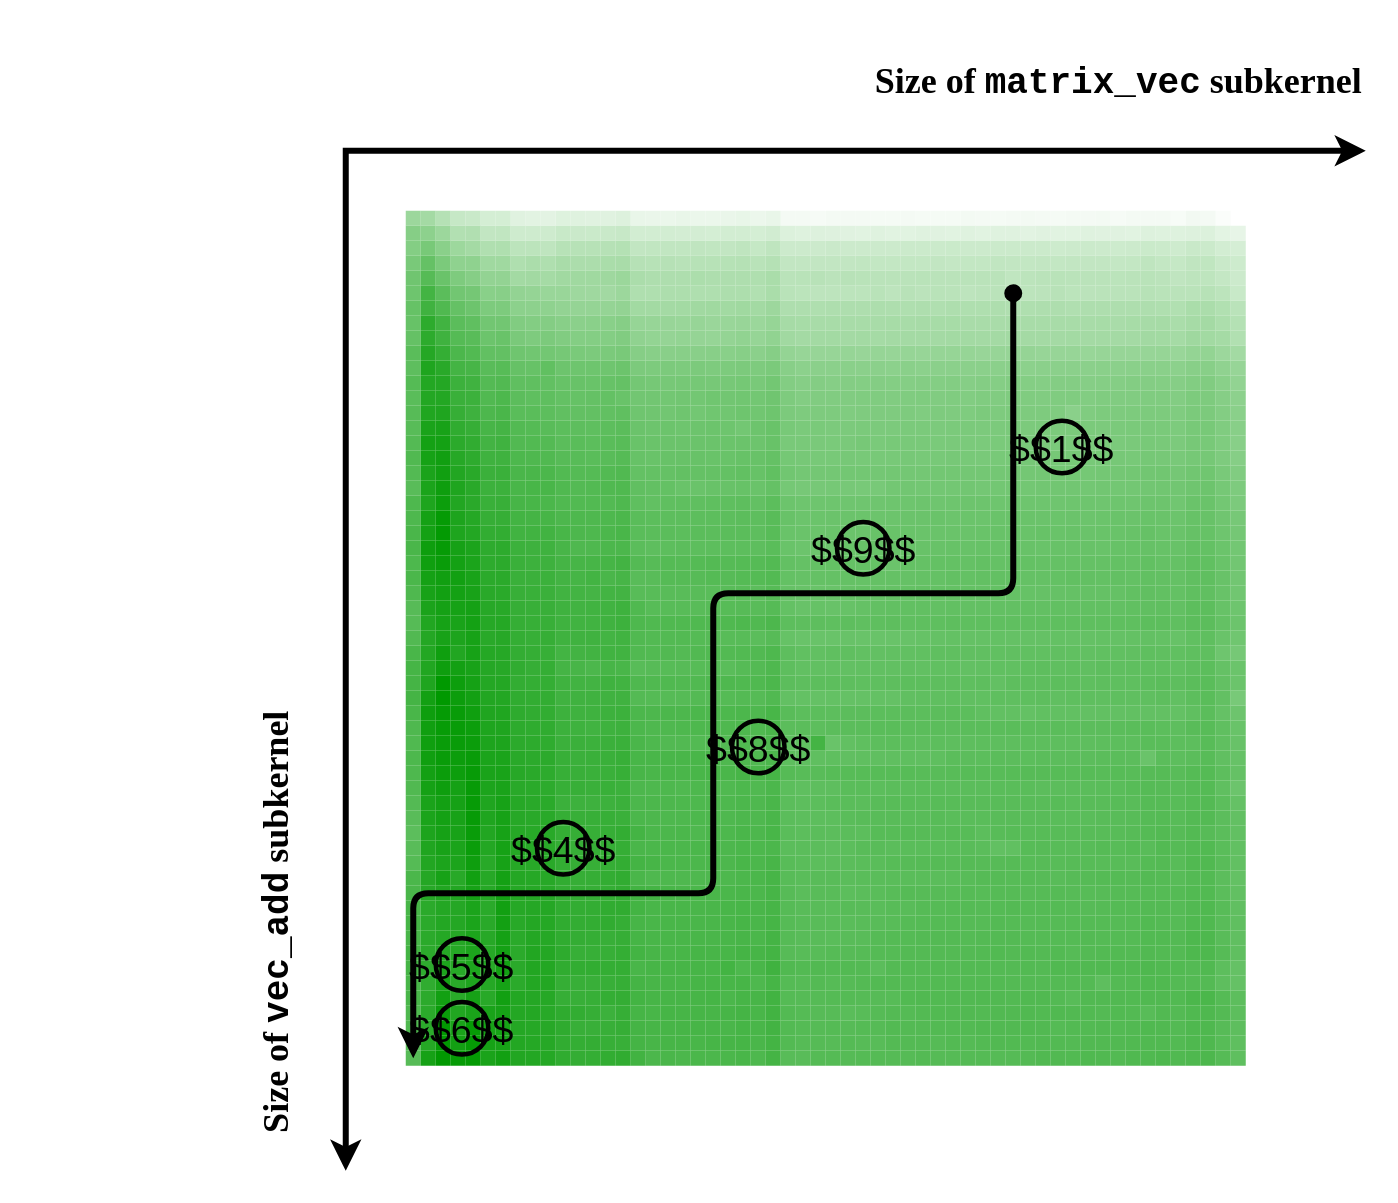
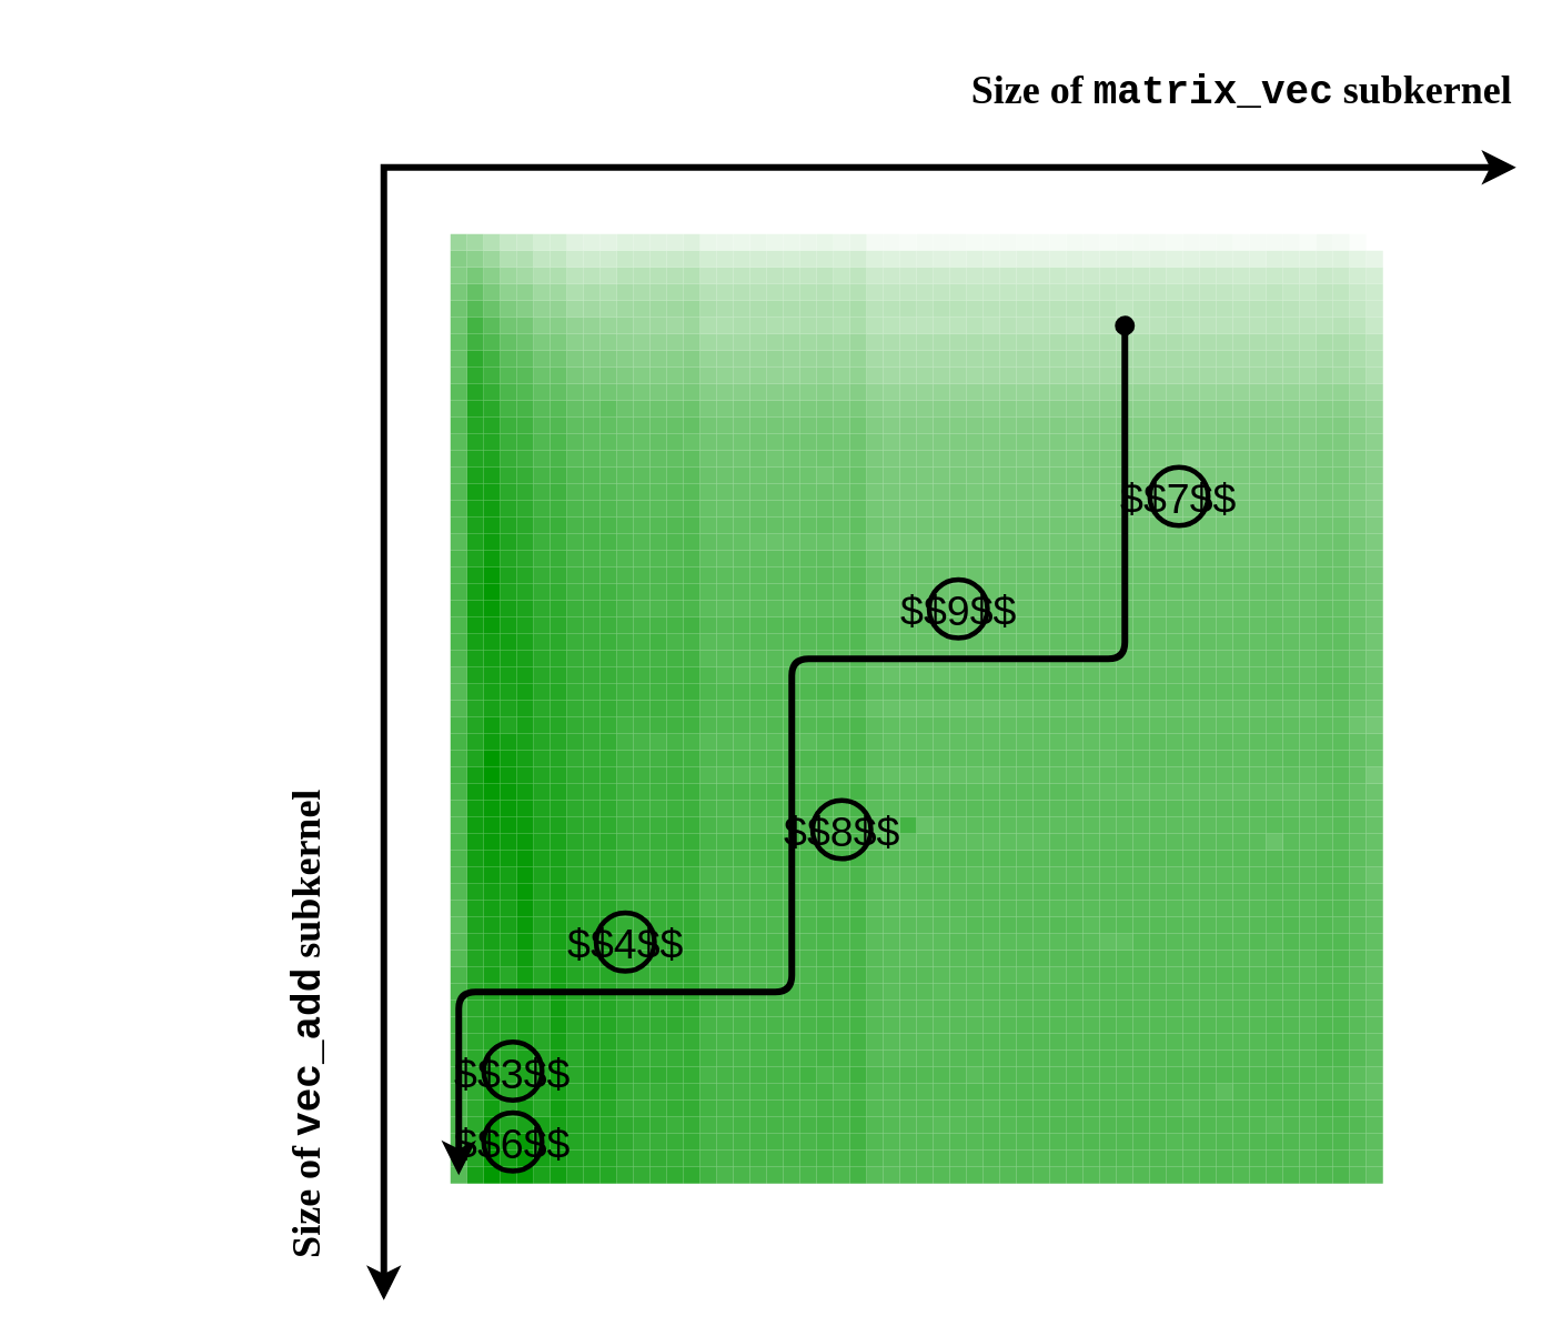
- <mxCell id="3198" value="$$1$$" style="ellipse;whiteSpace=wrap;html=1;aspect=fixed;fontSize=25;fillColor=none;strokeWidth=3;" parent="1" vertex="1"><mxGeometry x="690" y="280" width="35" height="35" as="geometry" /></mxCell>
+ <mxCell id="3198" value="$$7$$" style="ellipse;whiteSpace=wrap;html=1;aspect=fixed;fontSize=25;fillColor=none;strokeWidth=3;" parent="1" vertex="1"><mxGeometry x="690" y="280" width="35" height="35" as="geometry" /></mxCell>
- <mxCell id="3202" value="$$5$$" style="ellipse;whiteSpace=wrap;html=1;aspect=fixed;fontSize=25;fillColor=none;strokeWidth=3;" parent="1" vertex="1"><mxGeometry x="290" y="625" width="35" height="35" as="geometry" /></mxCell>
+ <mxCell id="3202" value="$$3$$" style="ellipse;whiteSpace=wrap;html=1;aspect=fixed;fontSize=25;fillColor=none;strokeWidth=3;" parent="1" vertex="1"><mxGeometry x="290" y="625" width="35" height="35" as="geometry" /></mxCell>
